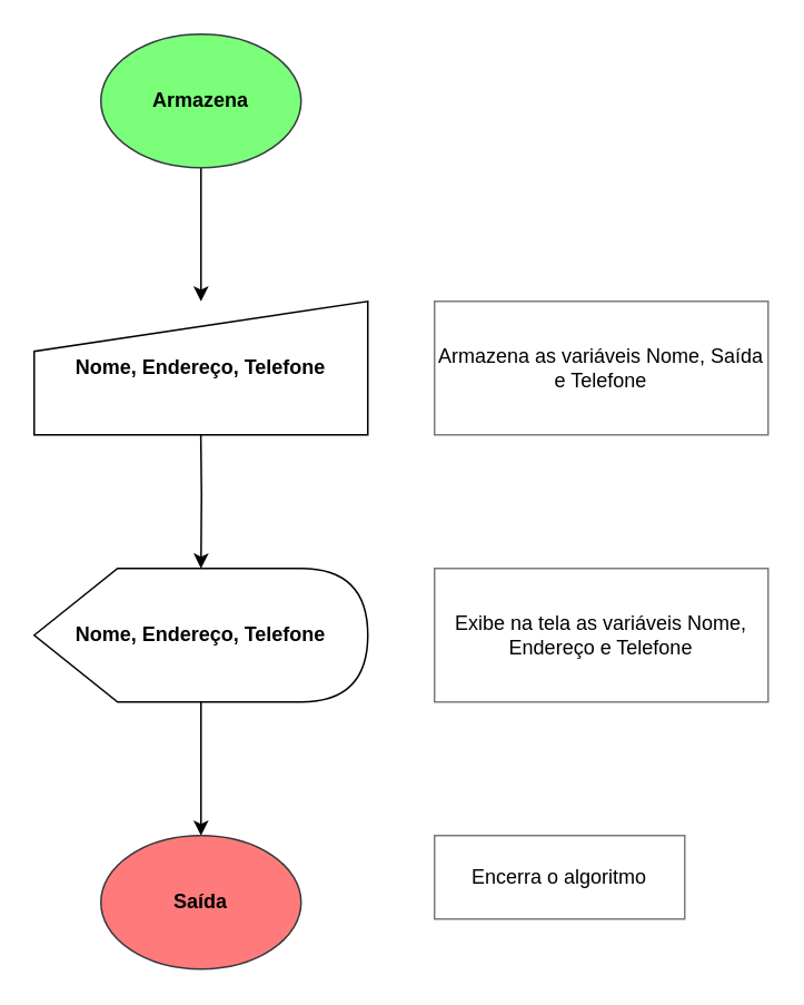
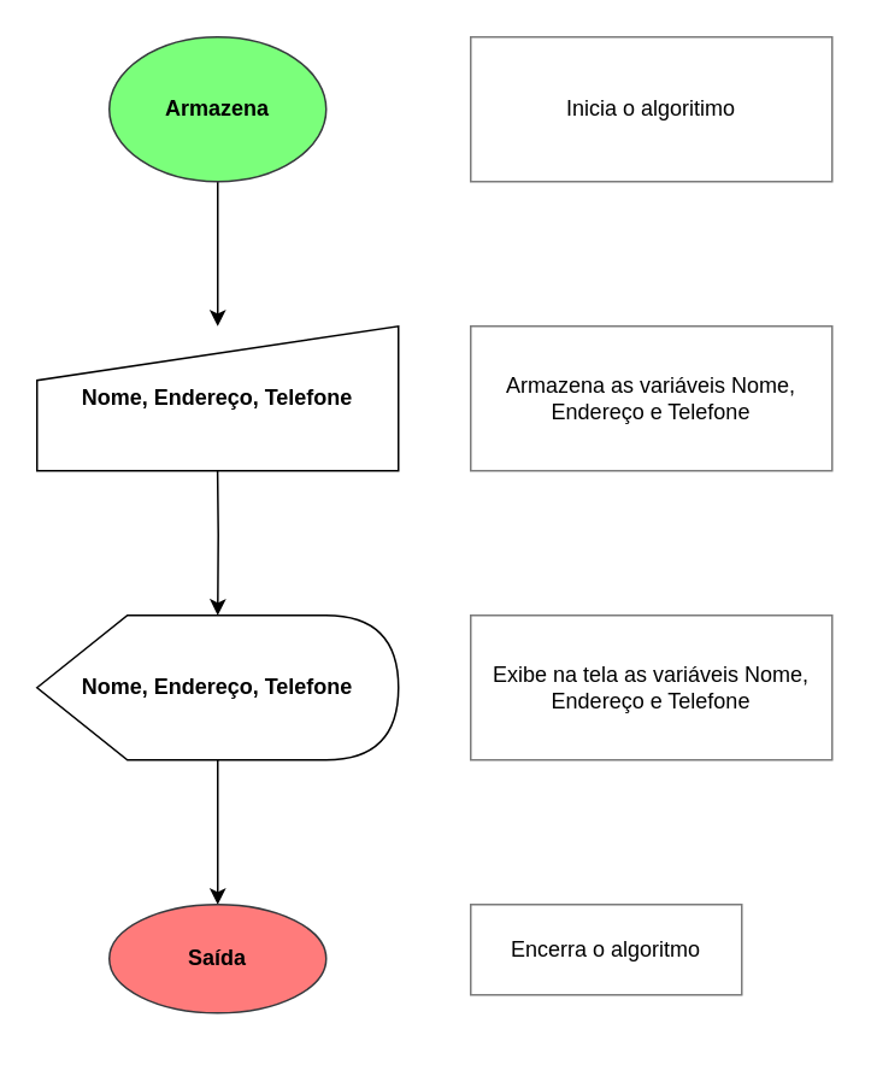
+ <mxCell id="9" value="Inicia o algoritimo" style="rounded=0;whiteSpace=wrap;html=1;strokeColor=#7b7b7b;" vertex="1" parent="1"><mxGeometry x="260" y="20" width="200" height="80" as="geometry" /></mxCell>
- <mxCell id="10" value="Armazena as variáveis Nome, Saída e Telefone" style="rounded=0;whiteSpace=wrap;html=1;strokeColor=#7b7b7b;" vertex="1" parent="1"><mxGeometry x="260" y="180" width="200" height="80" as="geometry" /></mxCell>
+ <mxCell id="10" value="Armazena as variáveis Nome, Endereço e Telefone" style="rounded=0;whiteSpace=wrap;html=1;strokeColor=#7b7b7b;" vertex="1" parent="1"><mxGeometry x="260" y="180" width="200" height="80" as="geometry" /></mxCell>
- <mxCell id="8" value="Saída" style="ellipse;whiteSpace=wrap;html=1;fillColor=#ff7b7b;strokeColor=#36393d;fontStyle=1" vertex="1" parent="1"><mxGeometry x="60" y="500" width="120" height="80" as="geometry" /></mxCell>
+ <mxCell id="8" value="Saída" style="ellipse;whiteSpace=wrap;html=1;fillColor=#ff7b7b;strokeColor=#36393d;fontStyle=1" vertex="1" parent="1"><mxGeometry x="60" y="500" width="120" height="60" as="geometry" /></mxCell>
